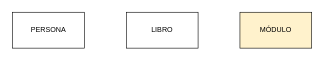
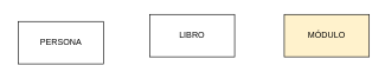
- <mxCell id="2" value="PERSONA" style="rounded=0;whiteSpace=wrap;html=1;" vertex="1" parent="1"><mxGeometry x="20" y="20" width="120" height="60" as="geometry" /></mxCell>
+ <mxCell id="2" value="PERSONA" style="rounded=0;whiteSpace=wrap;html=1;" vertex="1" parent="1"><mxGeometry x="25" y="30" width="120" height="60" as="geometry" /></mxCell>
